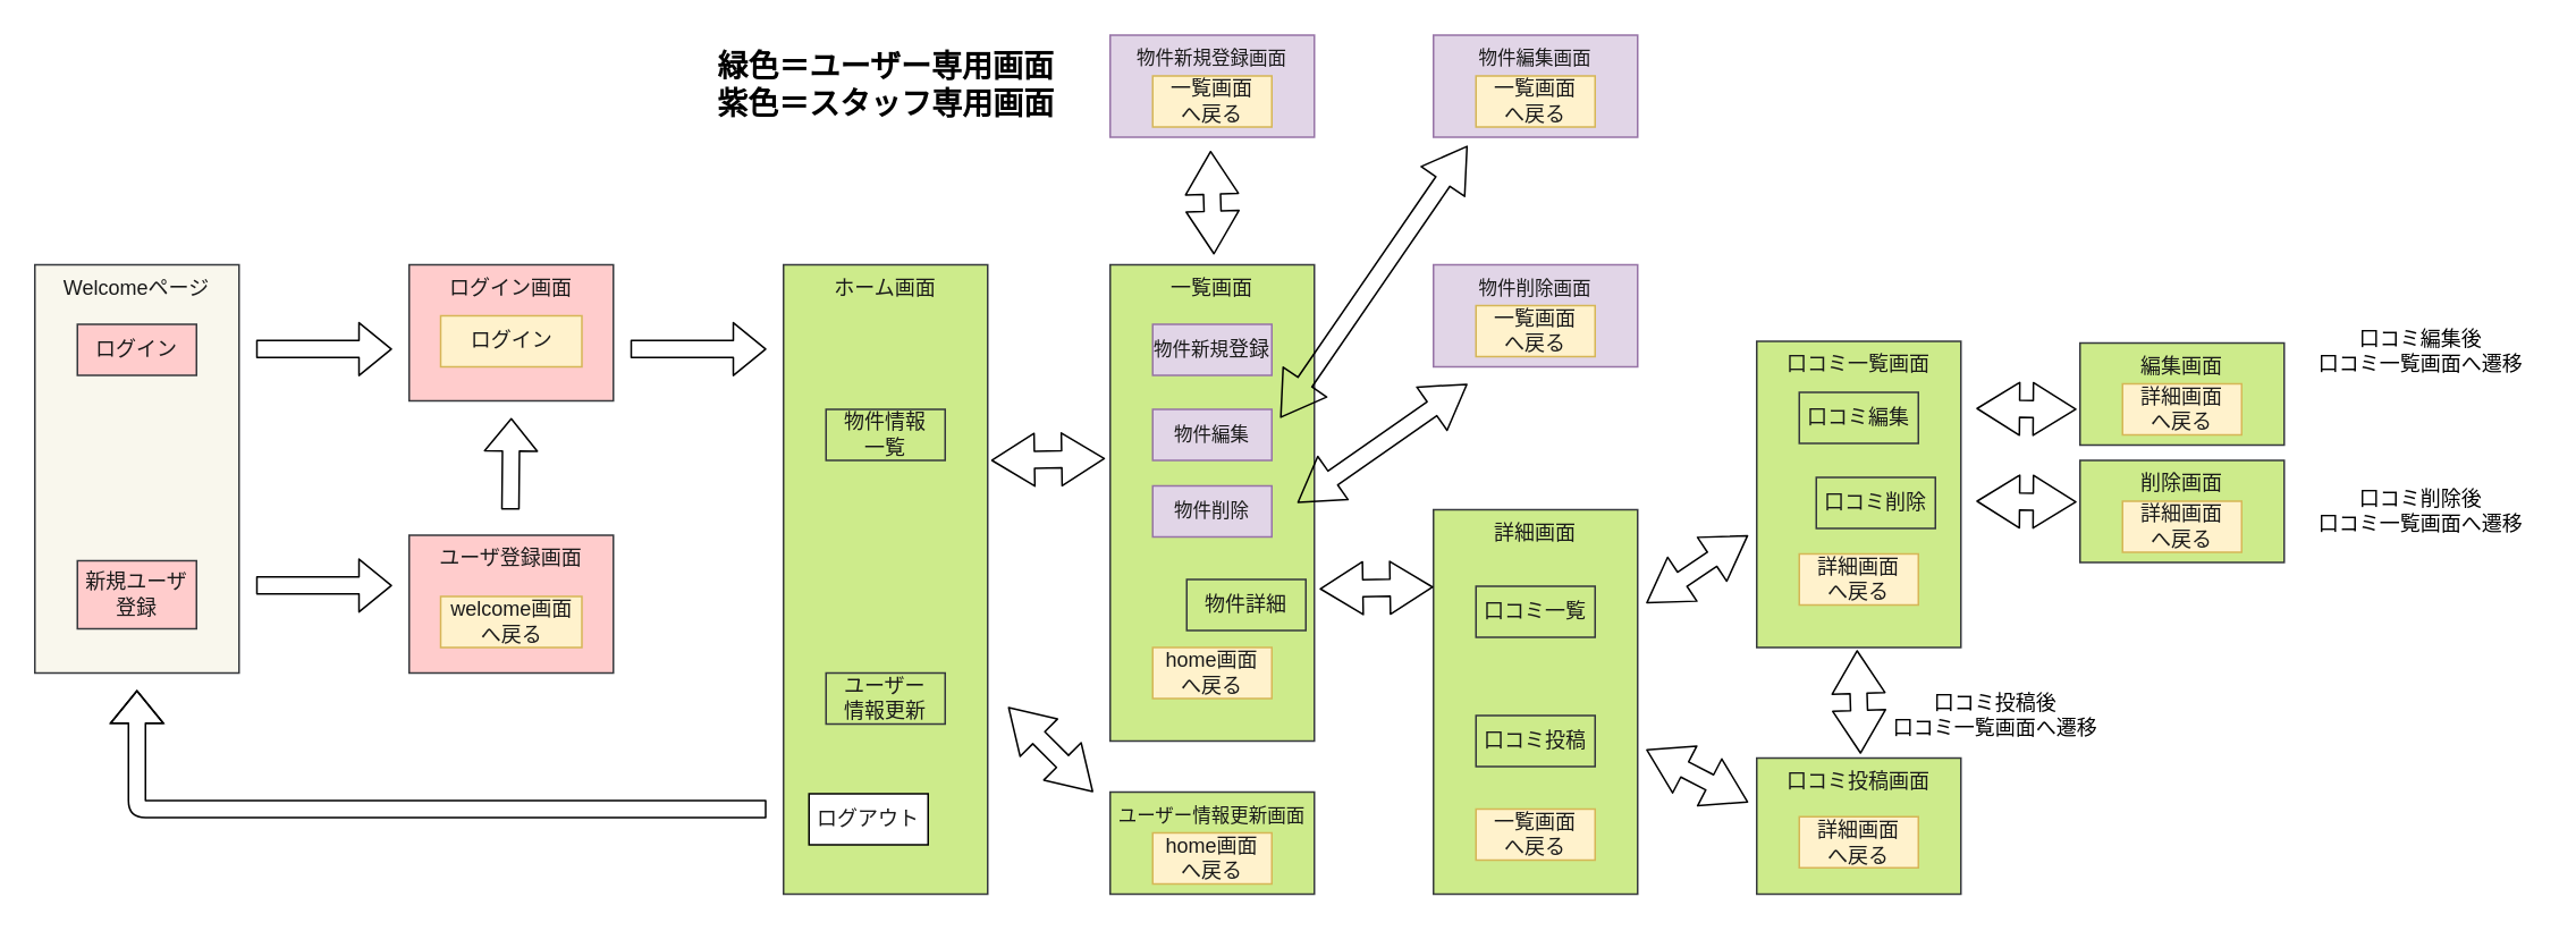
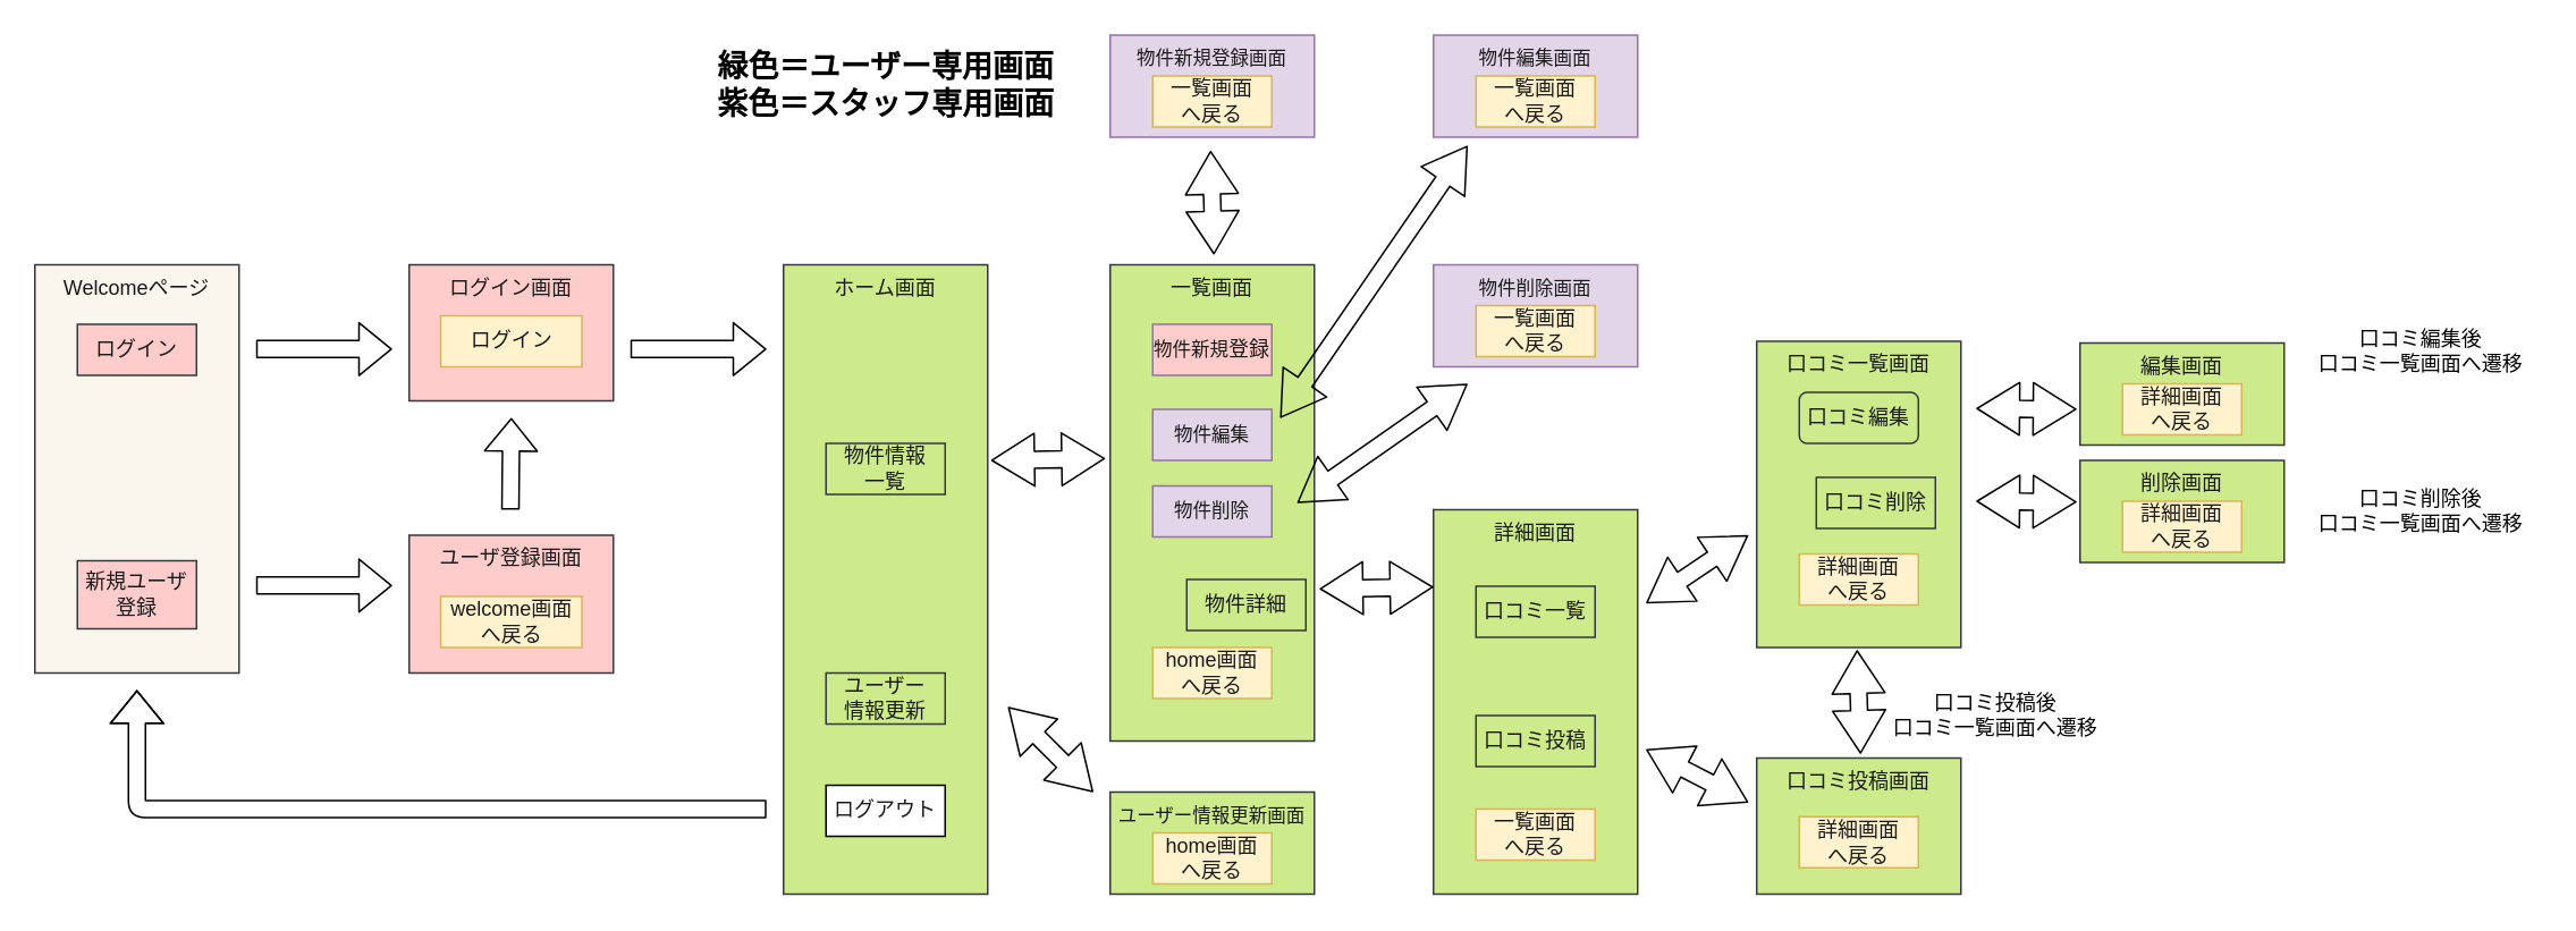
- <mxCell id="43" value="&lt;div style=&quot;text-align: left;&quot;&gt;&lt;span style=&quot;background-color: initial;&quot;&gt;&lt;font style=&quot;font-size: 11px;&quot; face=&quot;Noto Sans JP, ヒラギノ角ゴ Pro W3, Hiragino Kaku Gothic Pro, メイリオ, Meiryo, YuGothic, 游ゴシック, ＭＳ Ｐゴシック, MS PGothic, arial, sans-serif&quot; color=&quot;#1a1a1a&quot;&gt;物件新規&lt;/font&gt;&lt;/span&gt;&lt;span style=&quot;color: rgb(26, 26, 26); font-family: &amp;quot;Noto Sans JP&amp;quot;, &amp;quot;ヒラギノ角ゴ Pro W3&amp;quot;, &amp;quot;Hiragino Kaku Gothic Pro&amp;quot;, メイリオ, Meiryo, YuGothic, 游ゴシック, &amp;quot;ＭＳ Ｐゴシック&amp;quot;, &amp;quot;MS PGothic&amp;quot;, arial, sans-serif; background-color: initial;&quot;&gt;登録&lt;/span&gt;&lt;/div&gt;" style="whiteSpace=wrap;html=1;fillColor=#e1d5e7;strokeColor=#9673a6;" parent="1" vertex="1"><mxGeometry x="677" y="190" width="70" height="30" as="geometry" /></mxCell>
+ <mxCell id="43" value="&lt;div style=&quot;text-align: left;&quot;&gt;&lt;span style=&quot;background-color: initial;&quot;&gt;&lt;font style=&quot;font-size: 11px;&quot; face=&quot;Noto Sans JP, ヒラギノ角ゴ Pro W3, Hiragino Kaku Gothic Pro, メイリオ, Meiryo, YuGothic, 游ゴシック, ＭＳ Ｐゴシック, MS PGothic, arial, sans-serif&quot; color=&quot;#1a1a1a&quot;&gt;物件新規&lt;/font&gt;&lt;/span&gt;&lt;span style=&quot;color: rgb(26, 26, 26); font-family: &amp;quot;Noto Sans JP&amp;quot;, &amp;quot;ヒラギノ角ゴ Pro W3&amp;quot;, &amp;quot;Hiragino Kaku Gothic Pro&amp;quot;, メイリオ, Meiryo, YuGothic, 游ゴシック, &amp;quot;ＭＳ Ｐゴシック&amp;quot;, &amp;quot;MS PGothic&amp;quot;, arial, sans-serif; background-color: initial;&quot;&gt;登録&lt;/span&gt;&lt;/div&gt;" style="whiteSpace=wrap;html=1;fillColor=#ffcccc;strokeColor=#9673a6;" parent="1" vertex="1"><mxGeometry x="677" y="190" width="70" height="30" as="geometry" /></mxCell>
- <mxCell id="39" value="&lt;div style=&quot;text-align: left;&quot;&gt;&lt;span style=&quot;background-color: initial;&quot;&gt;&lt;font face=&quot;Noto Sans JP, ヒラギノ角ゴ Pro W3, Hiragino Kaku Gothic Pro, メイリオ, Meiryo, YuGothic, 游ゴシック, ＭＳ Ｐゴシック, MS PGothic, arial, sans-serif&quot; color=&quot;#1a1a1a&quot;&gt;口コミ編集&lt;/font&gt;&lt;/span&gt;&lt;/div&gt;" style="whiteSpace=wrap;html=1;fillColor=#cdeb8b;strokeColor=#36393d;" parent="1" vertex="1"><mxGeometry x="1057" y="230" width="70" height="30" as="geometry" /></mxCell>
+ <mxCell id="39" value="&lt;div style=&quot;text-align: left;&quot;&gt;&lt;span style=&quot;background-color: initial;&quot;&gt;&lt;font face=&quot;Noto Sans JP, ヒラギノ角ゴ Pro W3, Hiragino Kaku Gothic Pro, メイリオ, Meiryo, YuGothic, 游ゴシック, ＭＳ Ｐゴシック, MS PGothic, arial, sans-serif&quot; color=&quot;#1a1a1a&quot;&gt;口コミ編集&lt;/font&gt;&lt;/span&gt;&lt;/div&gt;" style="whiteSpace=wrap;html=1;fillColor=#cdeb8b;strokeColor=#36393d;rounded=1;" parent="1" vertex="1"><mxGeometry x="1057" y="230" width="70" height="30" as="geometry" /></mxCell>
- <mxCell id="6" value="&lt;span style=&quot;font-family: &amp;quot;Noto Sans JP&amp;quot;, &amp;quot;ヒラギノ角ゴ Pro W3&amp;quot;, &amp;quot;Hiragino Kaku Gothic Pro&amp;quot;, メイリオ, Meiryo, YuGothic, 游ゴシック, &amp;quot;ＭＳ Ｐゴシック&amp;quot;, &amp;quot;MS PGothic&amp;quot;, arial, sans-serif; text-align: left;&quot;&gt;&lt;font style=&quot;font-size: 12px;&quot; color=&quot;#1a1a1a&quot;&gt;物件情報&lt;br&gt;一覧&lt;/font&gt;&lt;/span&gt;" style="whiteSpace=wrap;html=1;fillColor=#cdeb8b;strokeColor=#36393d;" parent="1" vertex="1"><mxGeometry x="485" y="240" width="70" height="30" as="geometry" /></mxCell>
+ <mxCell id="6" value="&lt;span style=&quot;font-family: &amp;quot;Noto Sans JP&amp;quot;, &amp;quot;ヒラギノ角ゴ Pro W3&amp;quot;, &amp;quot;Hiragino Kaku Gothic Pro&amp;quot;, メイリオ, Meiryo, YuGothic, 游ゴシック, &amp;quot;ＭＳ Ｐゴシック&amp;quot;, &amp;quot;MS PGothic&amp;quot;, arial, sans-serif; text-align: left;&quot;&gt;&lt;font style=&quot;font-size: 12px;&quot; color=&quot;#1a1a1a&quot;&gt;物件情報&lt;br&gt;一覧&lt;/font&gt;&lt;/span&gt;" style="whiteSpace=wrap;html=1;fillColor=#cdeb8b;strokeColor=#36393d;" parent="1" vertex="1"><mxGeometry x="485" y="260" width="70" height="30" as="geometry" /></mxCell>
- <mxCell id="12" value="&lt;span style=&quot;font-family: &amp;quot;Noto Sans JP&amp;quot;, &amp;quot;ヒラギノ角ゴ Pro W3&amp;quot;, &amp;quot;Hiragino Kaku Gothic Pro&amp;quot;, メイリオ, Meiryo, YuGothic, 游ゴシック, &amp;quot;ＭＳ Ｐゴシック&amp;quot;, &amp;quot;MS PGothic&amp;quot;, arial, sans-serif; text-align: left;&quot;&gt;&lt;font style=&quot;font-size: 12px;&quot; color=&quot;#1a1a1a&quot;&gt;ログアウト&lt;/font&gt;&lt;/span&gt;" style="whiteSpace=wrap;html=1;" parent="1" vertex="1"><mxGeometry x="475" y="466" width="70" height="30" as="geometry" /></mxCell>
+ <mxCell id="12" value="&lt;span style=&quot;font-family: &amp;quot;Noto Sans JP&amp;quot;, &amp;quot;ヒラギノ角ゴ Pro W3&amp;quot;, &amp;quot;Hiragino Kaku Gothic Pro&amp;quot;, メイリオ, Meiryo, YuGothic, 游ゴシック, &amp;quot;ＭＳ Ｐゴシック&amp;quot;, &amp;quot;MS PGothic&amp;quot;, arial, sans-serif; text-align: left;&quot;&gt;&lt;font style=&quot;font-size: 12px;&quot; color=&quot;#1a1a1a&quot;&gt;ログアウト&lt;/font&gt;&lt;/span&gt;" style="whiteSpace=wrap;html=1;" parent="1" vertex="1"><mxGeometry x="485" y="461" width="70" height="30" as="geometry" /></mxCell>
